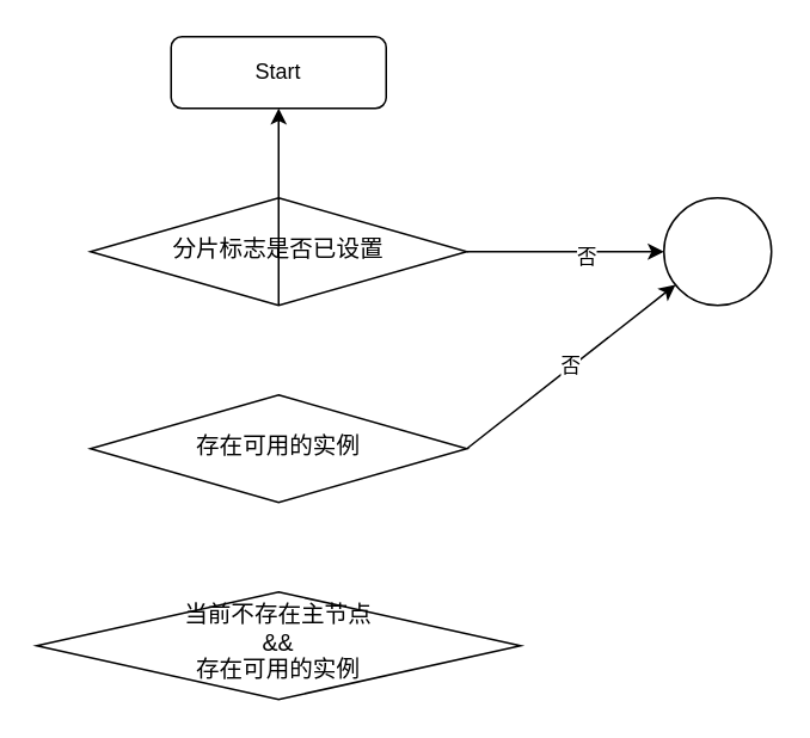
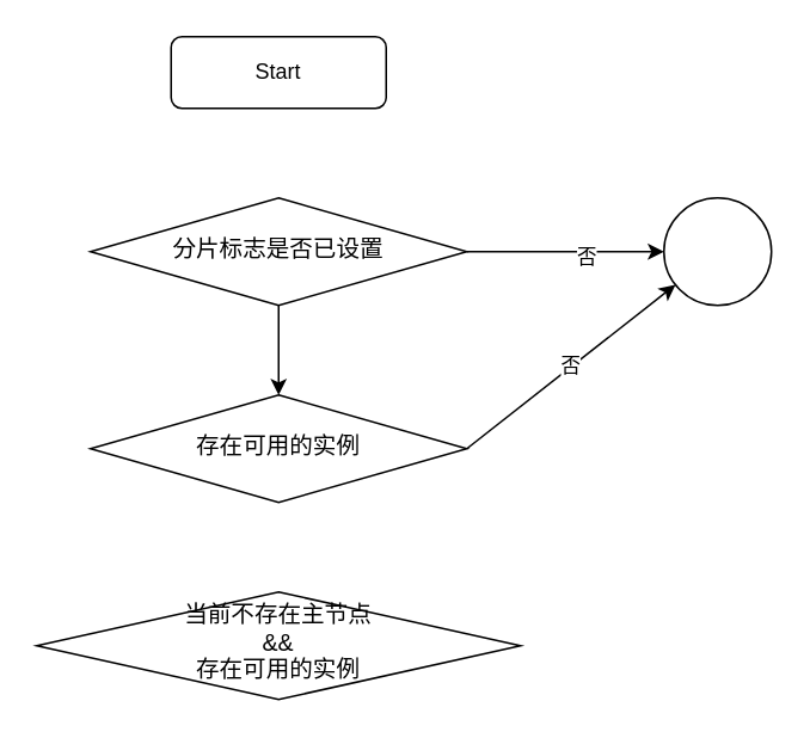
- <mxCell id="9" value="" style="endArrow=classic;html=1;exitX=0.5;exitY=1;exitDx=0;exitDy=0;" edge="1" parent="1" source="3" target="2"><mxGeometry width="50" height="50" relative="1" as="geometry"><mxPoint x="380" y="380" as="sourcePoint" /><mxPoint x="430" y="330" as="targetPoint" /></mxGeometry></mxCell>
+ <mxCell id="9" value="" style="endArrow=classic;html=1;exitX=0.5;exitY=1;exitDx=0;exitDy=0;" edge="1" parent="1" source="3" target="7"><mxGeometry width="50" height="50" relative="1" as="geometry"><mxPoint x="380" y="380" as="sourcePoint" /><mxPoint x="430" y="330" as="targetPoint" /></mxGeometry></mxCell>
